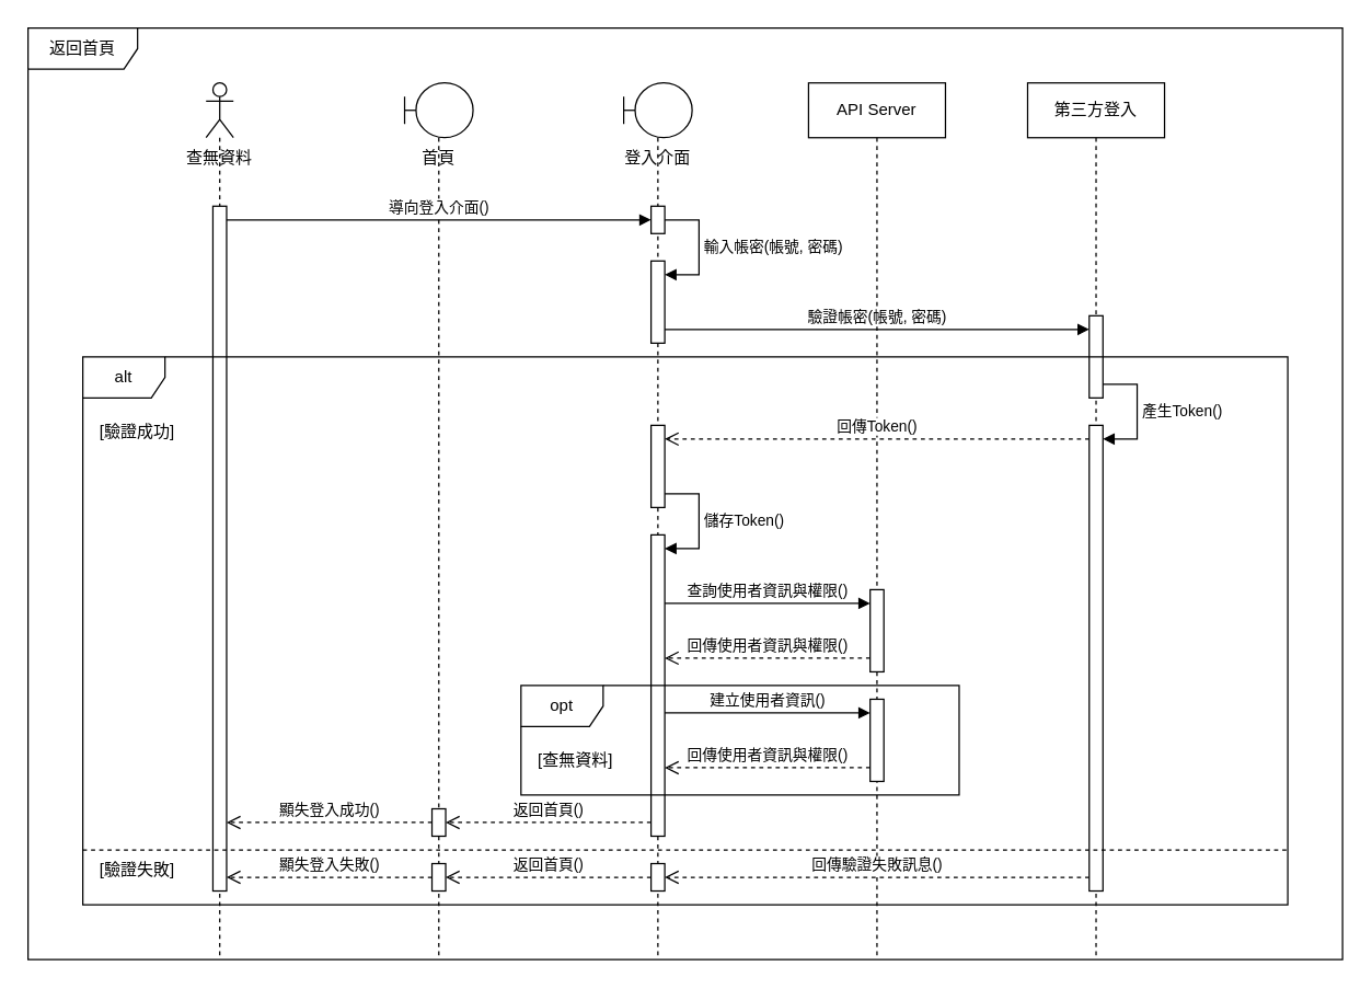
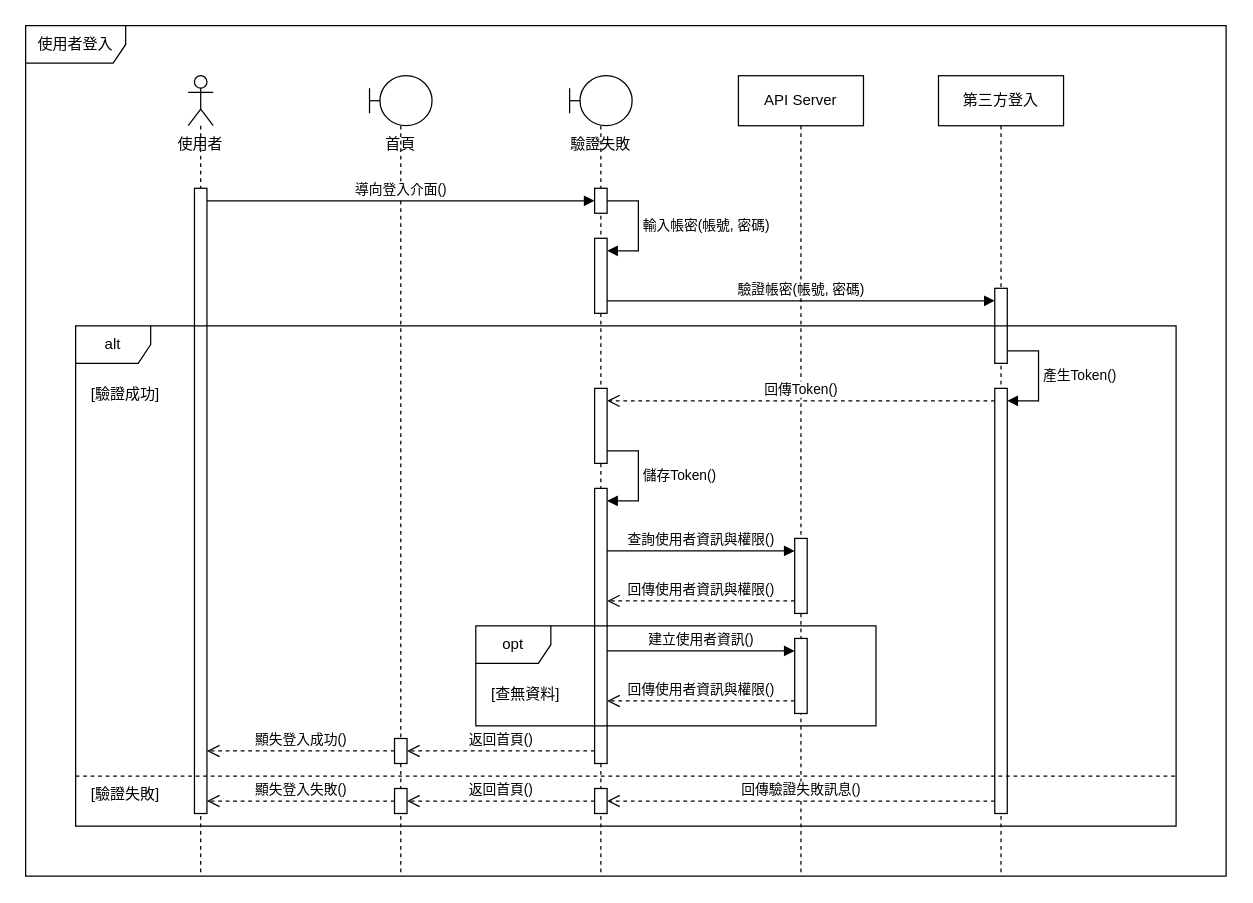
- <mxCell id="40" value="返回首頁" style="shape=umlFrame;whiteSpace=wrap;html=1;pointerEvents=0;width=80;height=30;" vertex="1" parent="1"><mxGeometry x="20" y="20" width="960" height="680" as="geometry" /></mxCell>
+ <mxCell id="40" value="使用者登入" style="shape=umlFrame;whiteSpace=wrap;html=1;pointerEvents=0;width=80;height=30;" vertex="1" parent="1"><mxGeometry x="20" y="20" width="960" height="680" as="geometry" /></mxCell>
- <mxCell id="41" value="查無資料" style="text;html=1;align=center;verticalAlign=middle;whiteSpace=wrap;rounded=0;" vertex="1" parent="1"><mxGeometry x="130" y="100" width="60" height="30" as="geometry" /></mxCell>
+ <mxCell id="41" value="使用者" style="text;html=1;align=center;verticalAlign=middle;whiteSpace=wrap;rounded=0;" vertex="1" parent="1"><mxGeometry x="130" y="100" width="60" height="30" as="geometry" /></mxCell>
- <mxCell id="43" value="登入介面" style="text;html=1;align=center;verticalAlign=middle;whiteSpace=wrap;rounded=0;" vertex="1" parent="1"><mxGeometry x="450" y="100" width="60" height="30" as="geometry" /></mxCell>
+ <mxCell id="43" value="驗證失敗" style="text;html=1;align=center;verticalAlign=middle;whiteSpace=wrap;rounded=0;" vertex="1" parent="1"><mxGeometry x="450" y="100" width="60" height="30" as="geometry" /></mxCell>
